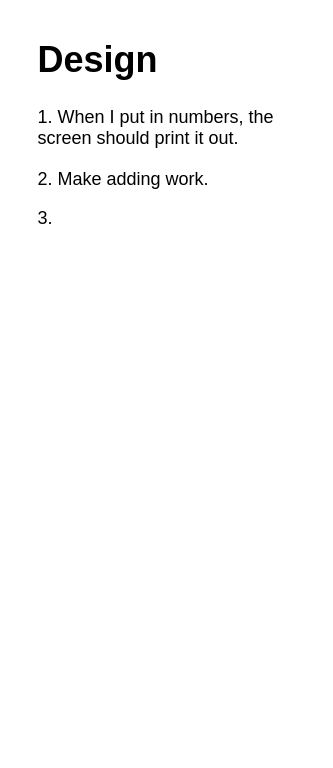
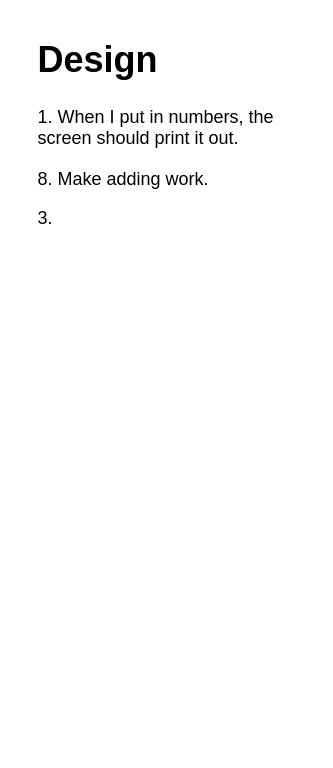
- <mxCell id="2" value="&lt;h1&gt;Design&lt;/h1&gt;&lt;p&gt;1. When I put in numbers, the screen should print it out.&lt;/p&gt;&lt;p&gt;2. Make adding work.&lt;/p&gt;&lt;p&gt;3.&lt;/p&gt;" style="text;html=1;strokeColor=none;fillColor=none;spacing=5;spacingTop=-20;whiteSpace=wrap;overflow=hidden;rounded=0;" vertex="1" parent="1"><mxGeometry x="20" y="20" width="180" height="470" as="geometry" /></mxCell>
+ <mxCell id="2" value="&lt;h1&gt;Design&lt;/h1&gt;&lt;p&gt;1. When I put in numbers, the screen should print it out.&lt;/p&gt;&lt;p&gt;8. Make adding work.&lt;/p&gt;&lt;p&gt;3.&lt;/p&gt;" style="text;html=1;strokeColor=none;fillColor=none;spacing=5;spacingTop=-20;whiteSpace=wrap;overflow=hidden;rounded=0;" vertex="1" parent="1"><mxGeometry x="20" y="20" width="180" height="470" as="geometry" /></mxCell>
